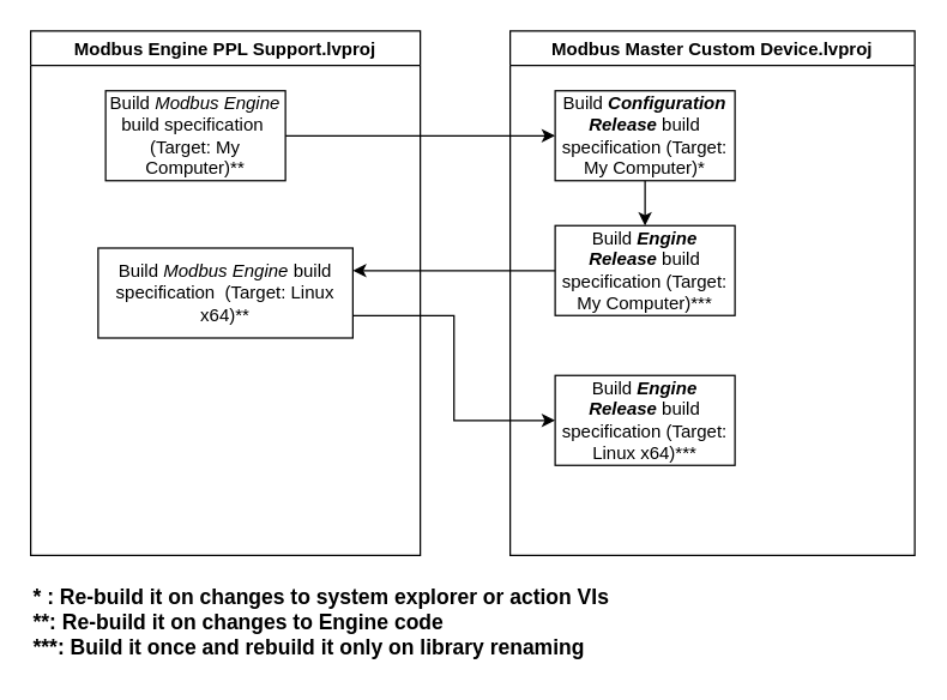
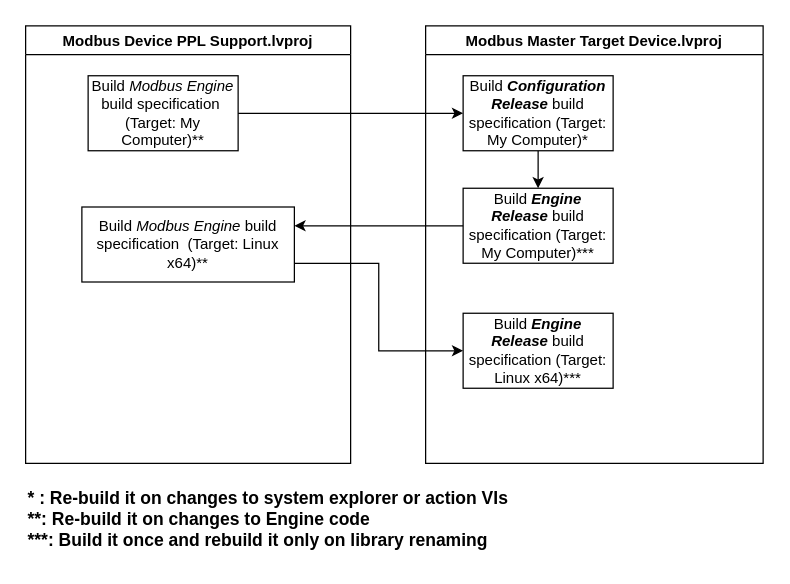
- <mxCell id="2" value="Modbus Engine PPL Support.lvproj" style="swimlane;" vertex="1" parent="1"><mxGeometry x="20" y="20" width="260" height="350" as="geometry" /></mxCell>
+ <mxCell id="2" value="Modbus Device PPL Support.lvproj" style="swimlane;" vertex="1" parent="1"><mxGeometry x="20" y="20" width="260" height="350" as="geometry" /></mxCell>
- <mxCell id="5" value="Modbus Master Custom Device.lvproj" style="swimlane;" vertex="1" parent="1"><mxGeometry x="340" y="20" width="270" height="350" as="geometry" /></mxCell>
+ <mxCell id="5" value="Modbus Master Target Device.lvproj" style="swimlane;" vertex="1" parent="1"><mxGeometry x="340" y="20" width="270" height="350" as="geometry" /></mxCell>
